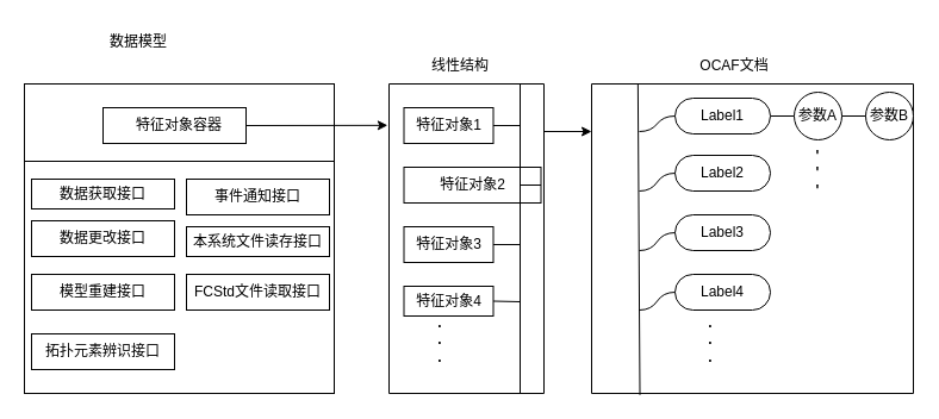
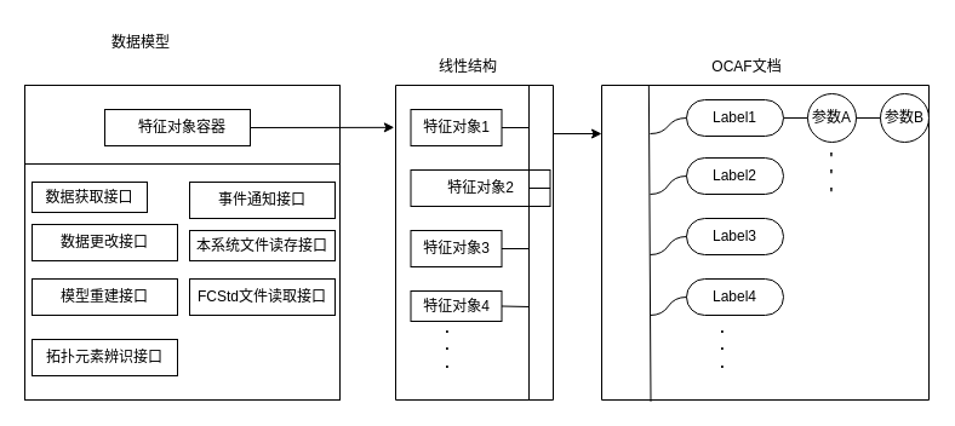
- <mxCell id="7" value="数据获取接口" style="rounded=0;whiteSpace=wrap;html=1;" parent="1" vertex="1"><mxGeometry x="26" y="150" width="120" height="25" as="geometry" /></mxCell>
+ <mxCell id="7" value="数据获取接口" style="rounded=0;whiteSpace=wrap;html=1;" parent="1" vertex="1"><mxGeometry x="26" y="150" width="95" height="25" as="geometry" /></mxCell>
